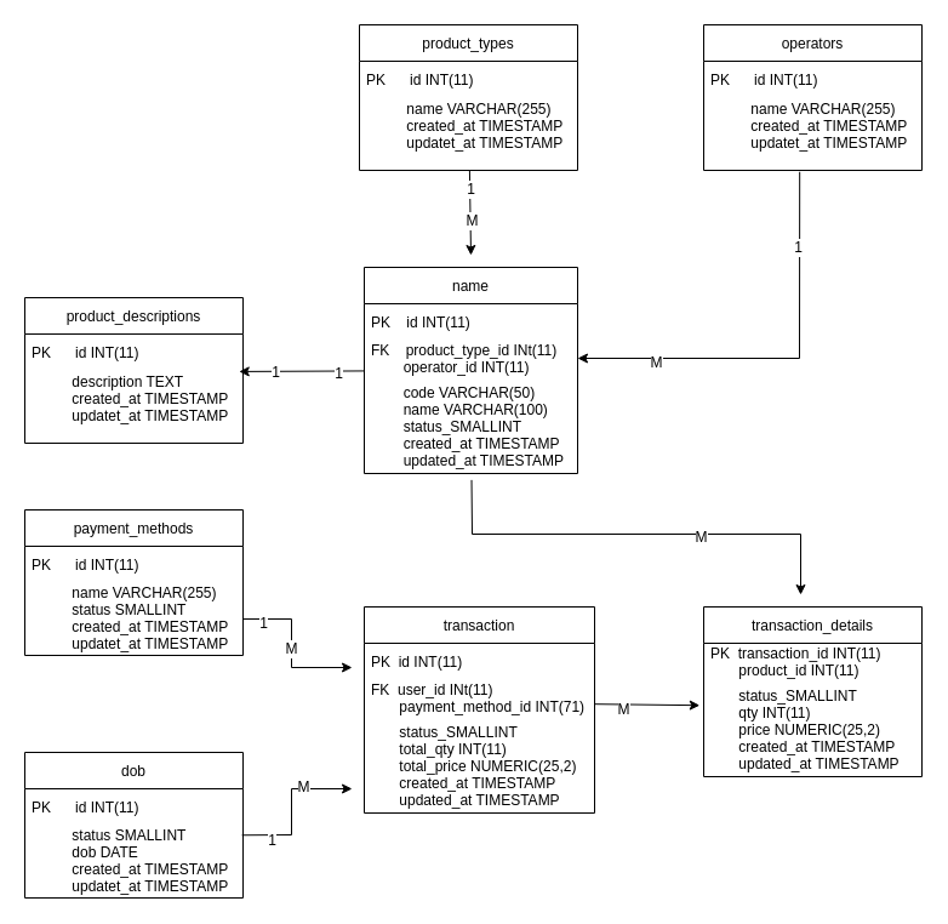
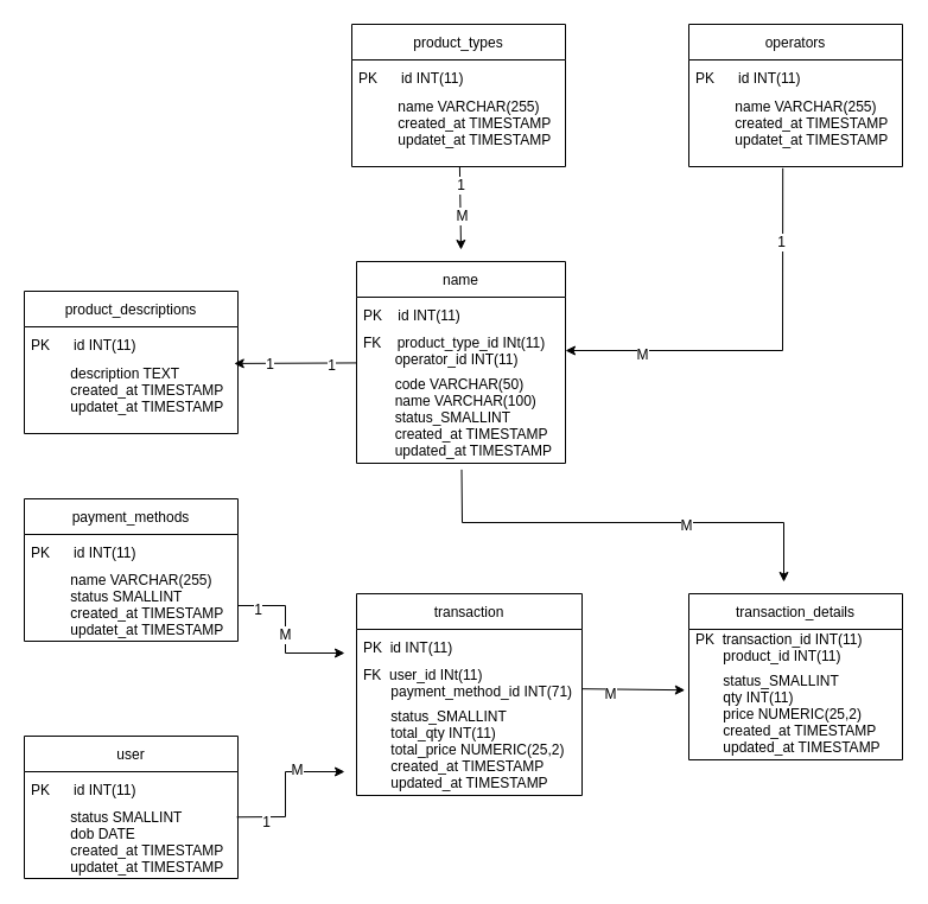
- <mxCell id="44" value="dob" style="swimlane;fontStyle=0;childLayout=stackLayout;horizontal=1;startSize=30;horizontalStack=0;resizeParent=1;resizeParentMax=0;resizeLast=0;collapsible=1;marginBottom=0;fontSize=12;strokeColor=default;" vertex="1" parent="1"><mxGeometry y="620" width="180" height="120" as="geometry" x="20" /></mxCell>
+ <mxCell id="44" value="user" style="swimlane;fontStyle=0;childLayout=stackLayout;horizontal=1;startSize=30;horizontalStack=0;resizeParent=1;resizeParentMax=0;resizeLast=0;collapsible=1;marginBottom=0;fontSize=12;strokeColor=default;" vertex="1" parent="1"><mxGeometry y="620" width="180" height="120" as="geometry" x="20" /></mxCell>
